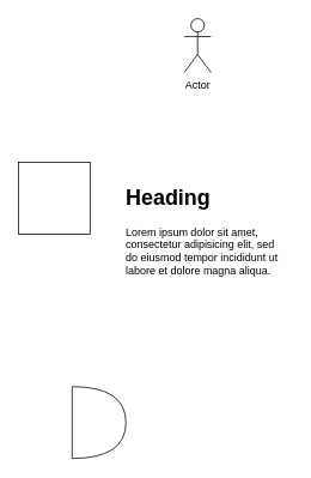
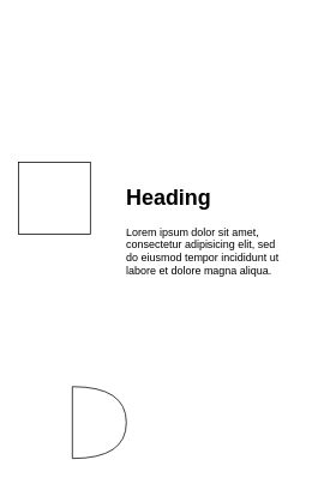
- <mxCell id="5" value="Actor" style="shape=umlActor;verticalLabelPosition=bottom;verticalAlign=top;html=1;outlineConnect=0;" parent="1" vertex="1"><mxGeometry x="205" y="20" width="30" height="60" as="geometry" /></mxCell>
